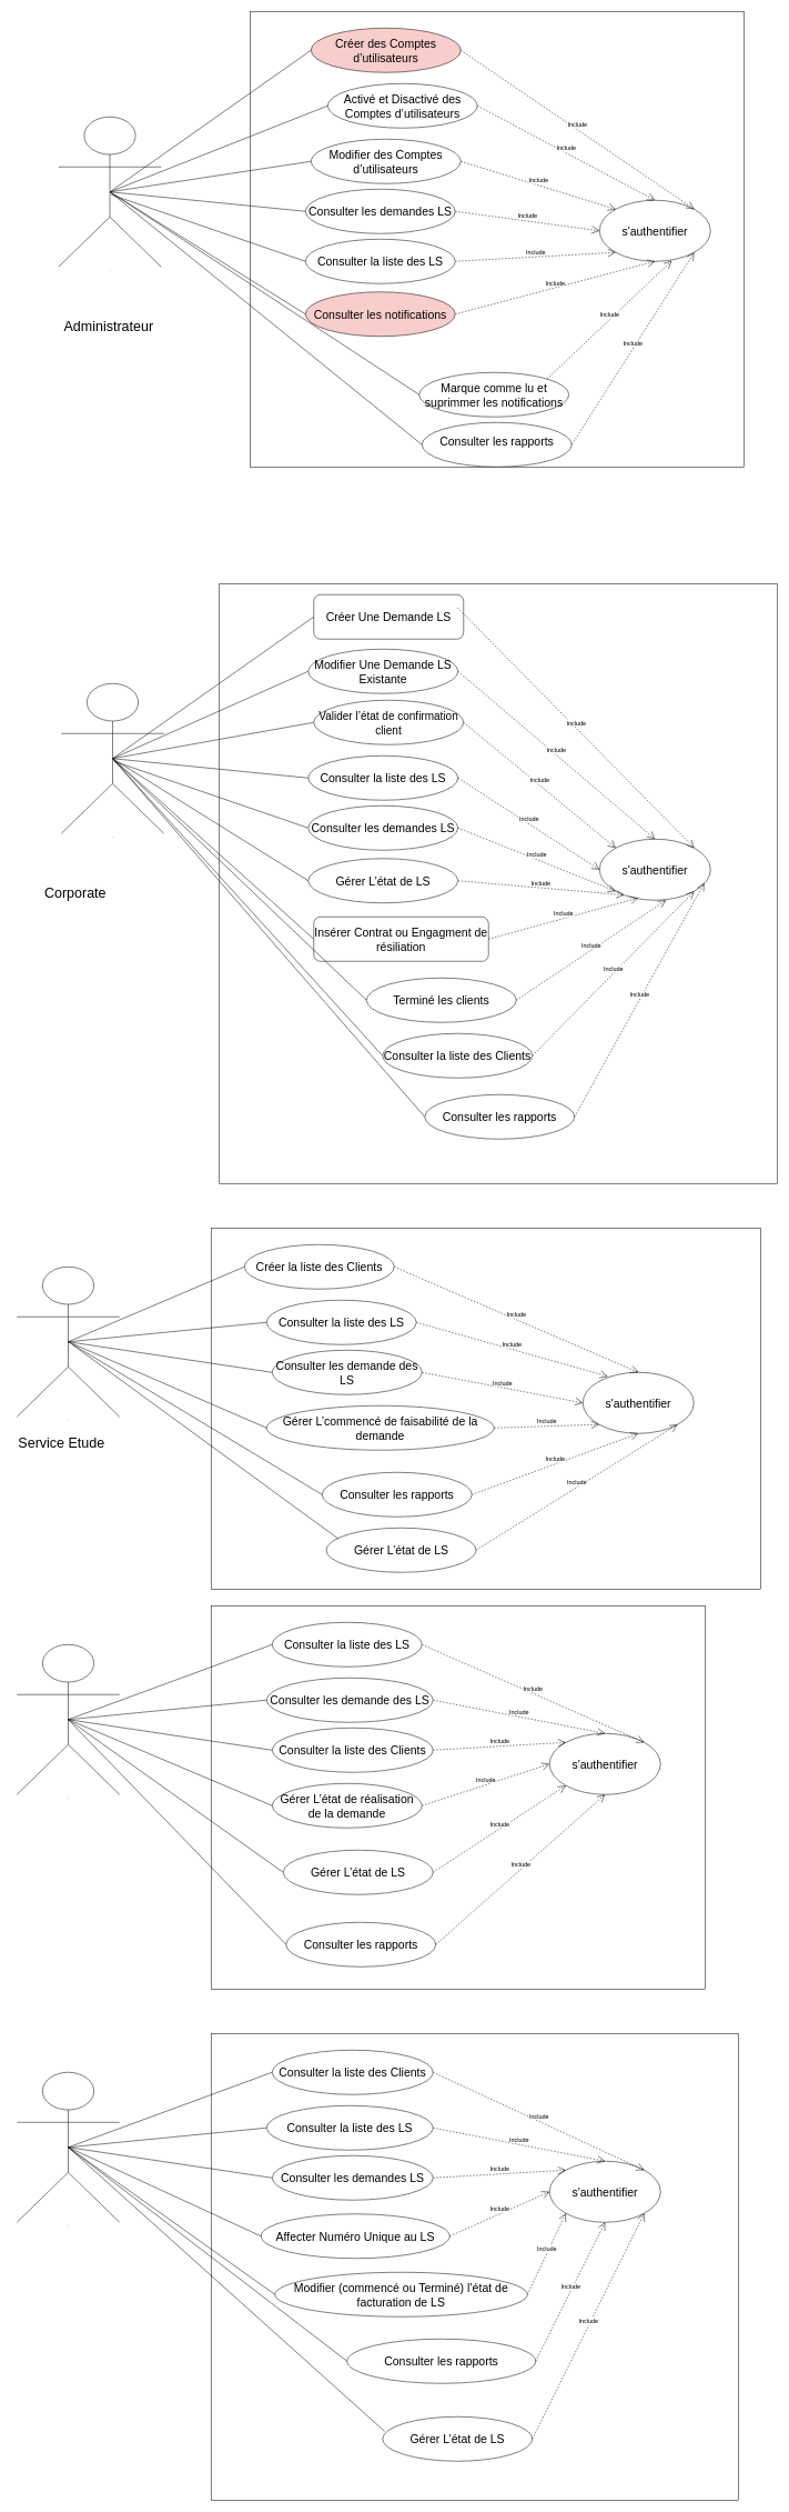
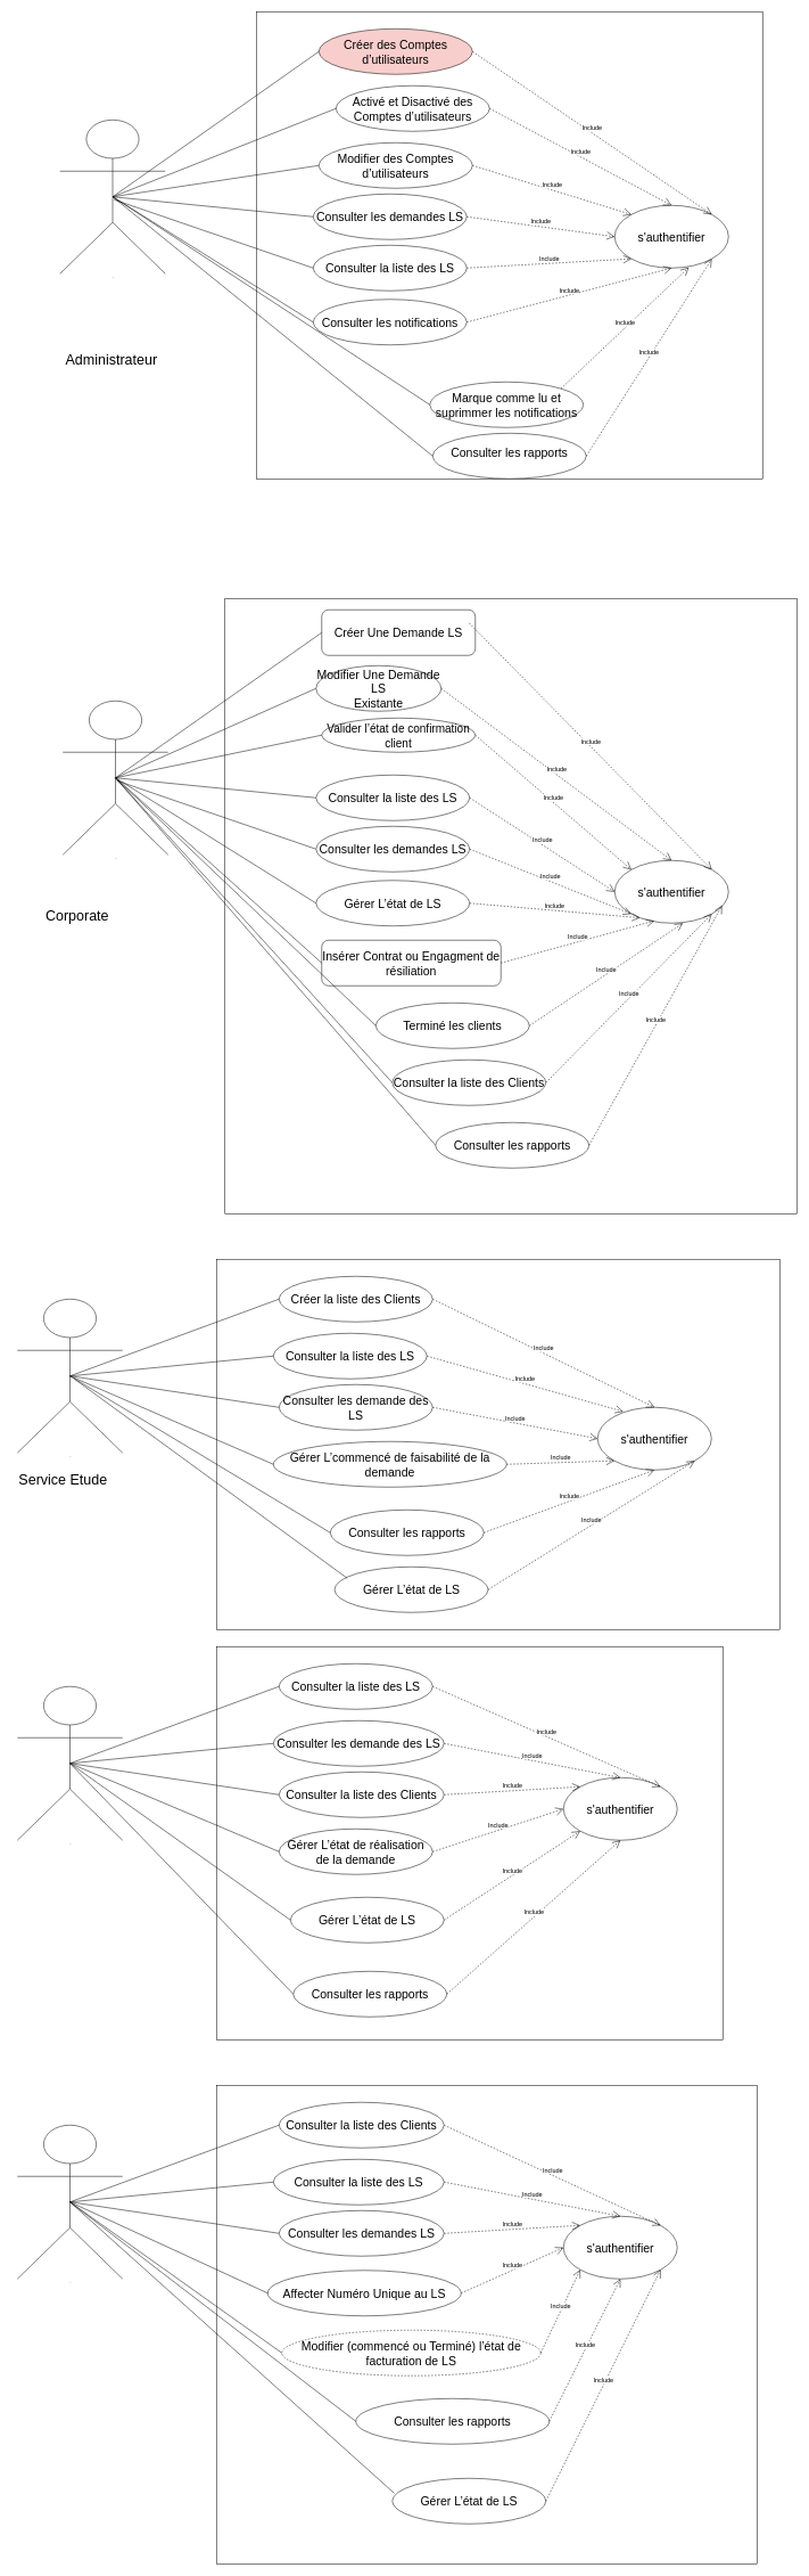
- <mxCell id="10" value="&lt;font style=&quot;font-size: 21px;&quot;&gt;Consulter les notifications&lt;/font&gt;" style="ellipse;whiteSpace=wrap;html=1;fillColor=#f8cecc;" vertex="1" parent="1"><mxGeometry x="550" y="525" width="270" height="80" as="geometry" /></mxCell>
+ <mxCell id="10" value="&lt;font style=&quot;font-size: 21px;&quot;&gt;Consulter les notifications&lt;/font&gt;" style="ellipse;whiteSpace=wrap;html=1;" vertex="1" parent="1"><mxGeometry x="550" y="525" width="270" height="80" as="geometry" /></mxCell>
- <mxCell id="5" value="Administrateur" style="text;html=1;align=center;verticalAlign=middle;resizable=0;points=[];autosize=1;strokeColor=none;fillColor=none;fontSize=25;" vertex="1" parent="1"><mxGeometry x="105" y="565" width="180" height="40" as="geometry" /></mxCell>
+ <mxCell id="5" value="Administrateur" style="text;html=1;align=center;verticalAlign=middle;resizable=0;points=[];autosize=1;strokeColor=none;fillColor=none;fontSize=25;" vertex="1" parent="1"><mxGeometry x="105" y="610" width="180" height="40" as="geometry" /></mxCell>
- <mxCell id="26" value="&lt;font style=&quot;font-size: 21px;&quot;&gt;Modifier Une Demande LS&lt;/font&gt;&lt;div&gt;&lt;font style=&quot;font-size: 21px;&quot;&gt;Existante&lt;/font&gt;&lt;/div&gt;" style="ellipse;whiteSpace=wrap;html=1;" vertex="1" parent="1"><mxGeometry x="555" y="1168" width="270" height="80" as="geometry" /></mxCell>
+ <mxCell id="26" value="&lt;font style=&quot;font-size: 21px;&quot;&gt;Modifier Une Demande LS&lt;/font&gt;&lt;div&gt;&lt;font style=&quot;font-size: 21px;&quot;&gt;Existante&lt;/font&gt;&lt;/div&gt;" style="ellipse;whiteSpace=wrap;html=1;" vertex="1" parent="1"><mxGeometry x="555" y="1168" width="220" height="80" as="geometry" /></mxCell>
- <mxCell id="29" value="&lt;font style=&quot;font-size: 20px;&quot;&gt;Valider l’état de confirmation client&lt;/font&gt;" style="ellipse;whiteSpace=wrap;html=1;fontSize=21;" vertex="1" parent="1"><mxGeometry x="565" y="1260" width="270" height="80" as="geometry" /></mxCell>
+ <mxCell id="29" value="&lt;font style=&quot;font-size: 20px;&quot;&gt;Valider l’état de confirmation client&lt;/font&gt;" style="ellipse;whiteSpace=wrap;html=1;fontSize=21;" vertex="1" parent="1"><mxGeometry x="565" y="1260" width="270" height="60" as="geometry" /></mxCell>
- <mxCell id="47" value=" Créer la liste des Clients" style="ellipse;whiteSpace=wrap;html=1;fontSize=21;" vertex="1" parent="1"><mxGeometry x="440" y="2240" width="270" height="80" as="geometry" /></mxCell>
+ <mxCell id="47" value=" Créer la liste des Clients" style="ellipse;whiteSpace=wrap;html=1;fontSize=21;" vertex="1" parent="1"><mxGeometry x="490" y="2240" width="270" height="80" as="geometry" /></mxCell>
- <mxCell id="79" value="&lt;font style=&quot;font-size: 21px;&quot;&gt; Modifier (commencé ou Terminé) l’état de facturation de LS&lt;br&gt;&lt;/font&gt;" style="ellipse;whiteSpace=wrap;html=1;" vertex="1" parent="1"><mxGeometry x="495" y="4090" width="455" height="80" as="geometry" /></mxCell>
+ <mxCell id="79" value="&lt;font style=&quot;font-size: 21px;&quot;&gt; Modifier (commencé ou Terminé) l’état de facturation de LS&lt;br&gt;&lt;/font&gt;" style="ellipse;whiteSpace=wrap;html=1;dashed=1;" vertex="1" parent="1"><mxGeometry x="495" y="4090" width="455" height="80" as="geometry" /></mxCell>
